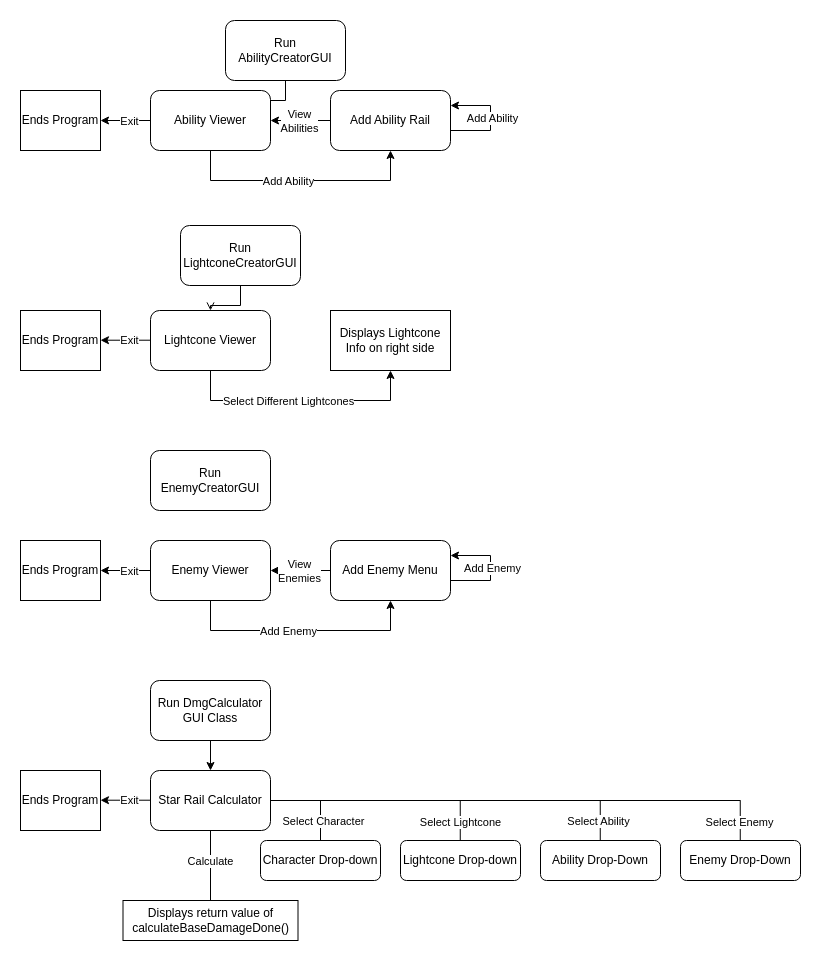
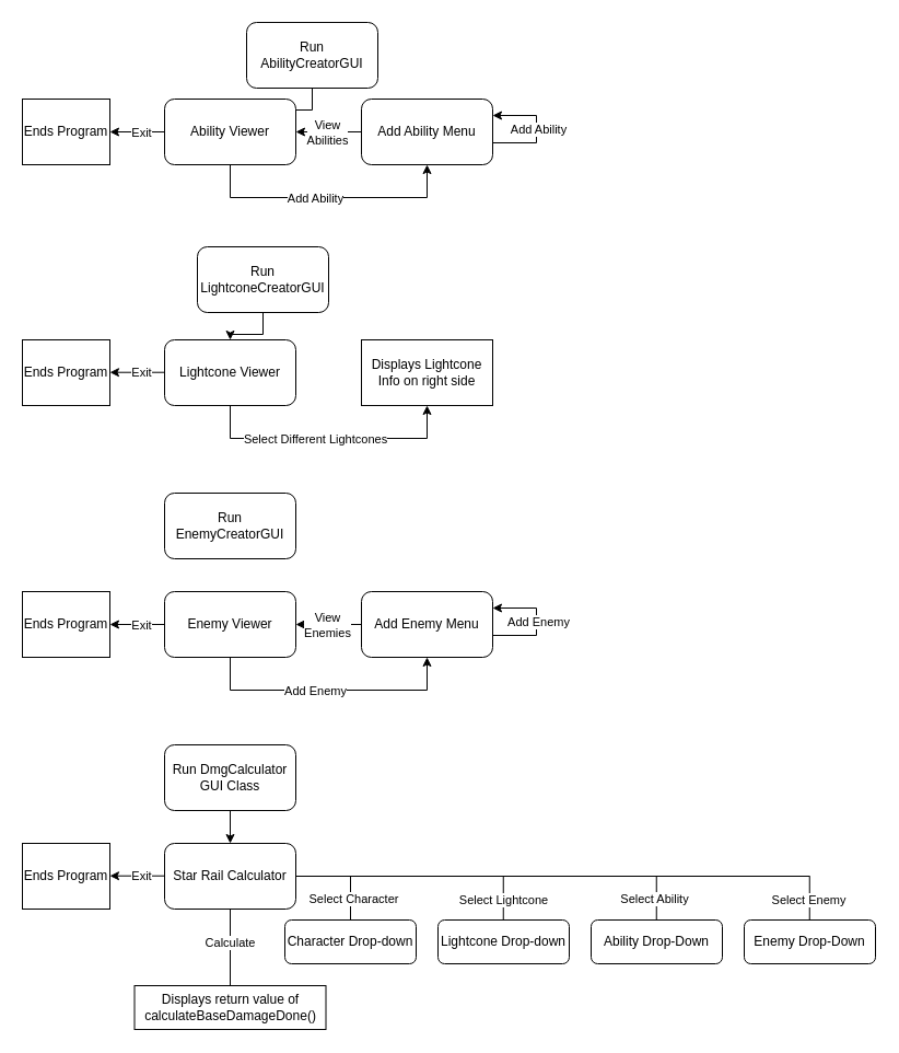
- <mxCell id="9" value="Add Ability Rail" style="rounded=1;whiteSpace=wrap;html=1;" vertex="1" parent="1"><mxGeometry x="330" y="90" width="120" height="60" as="geometry" /></mxCell>
+ <mxCell id="9" value="Add Ability Menu" style="rounded=1;whiteSpace=wrap;html=1;" vertex="1" parent="1"><mxGeometry x="330" y="90" width="120" height="60" as="geometry" /></mxCell>
- <mxCell id="13" style="edgeStyle=orthogonalEdgeStyle;rounded=0;orthogonalLoop=1;jettySize=auto;html=1;entryX=0.5;entryY=0;entryDx=0;entryDy=0;endArrow=open;" edge="1" parent="1" source="14" target="15"><mxGeometry relative="1" as="geometry"><mxPoint x="210" y="360" as="targetPoint" /></mxGeometry></mxCell>
+ <mxCell id="13" style="edgeStyle=orthogonalEdgeStyle;rounded=0;orthogonalLoop=1;jettySize=auto;html=1;entryX=0.5;entryY=0;entryDx=0;entryDy=0;" edge="1" parent="1" source="14" target="15"><mxGeometry relative="1" as="geometry"><mxPoint x="210" y="360" as="targetPoint" /></mxGeometry></mxCell>
